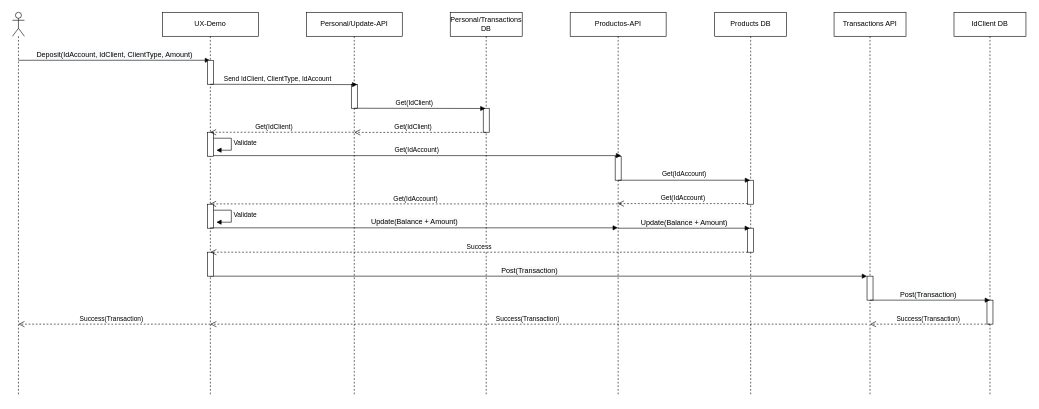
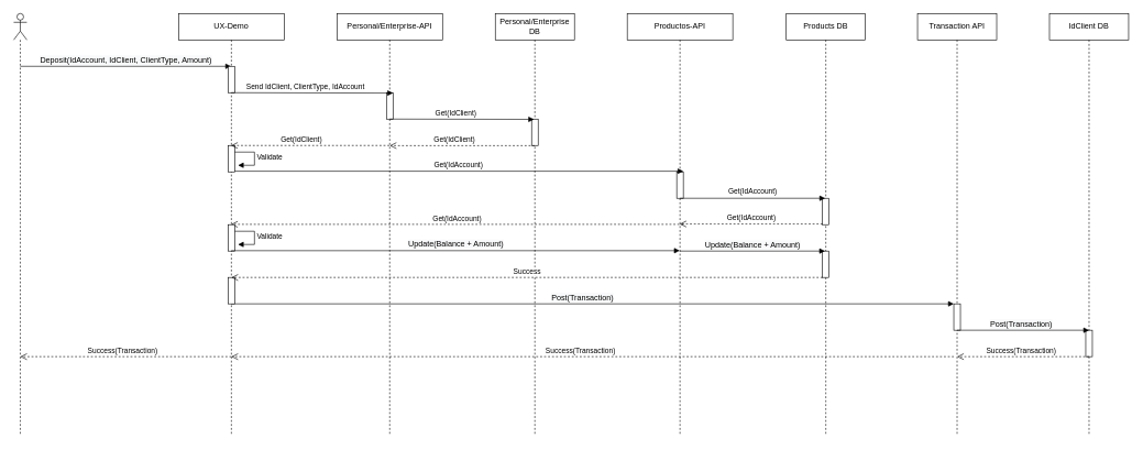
- <mxCell id="18" value="Personal/Update-API" style="shape=umlLifeline;perimeter=lifelinePerimeter;whiteSpace=wrap;html=1;container=1;collapsible=0;recursiveResize=0;outlineConnect=0;" parent="1" vertex="1"><mxGeometry x="510" y="20" width="160" height="640" as="geometry" /></mxCell>
+ <mxCell id="18" value="Personal/Enterprise-API" style="shape=umlLifeline;perimeter=lifelinePerimeter;whiteSpace=wrap;html=1;container=1;collapsible=0;recursiveResize=0;outlineConnect=0;" parent="1" vertex="1"><mxGeometry x="510" y="20" width="160" height="640" as="geometry" /></mxCell>
- <mxCell id="23" value="Personal/Transactions DB" style="shape=umlLifeline;perimeter=lifelinePerimeter;whiteSpace=wrap;html=1;container=1;collapsible=0;recursiveResize=0;outlineConnect=0;" parent="1" vertex="1"><mxGeometry x="750" y="20" width="120" height="640" as="geometry" /></mxCell>
+ <mxCell id="23" value="Personal/Enterprise DB" style="shape=umlLifeline;perimeter=lifelinePerimeter;whiteSpace=wrap;html=1;container=1;collapsible=0;recursiveResize=0;outlineConnect=0;" parent="1" vertex="1"><mxGeometry x="750" y="20" width="120" height="640" as="geometry" /></mxCell>
- <mxCell id="20" value="Transactions API" style="shape=umlLifeline;perimeter=lifelinePerimeter;whiteSpace=wrap;html=1;container=1;collapsible=0;recursiveResize=0;outlineConnect=0;" parent="1" vertex="1"><mxGeometry x="1390" y="20" width="120" height="640" as="geometry" /></mxCell>
+ <mxCell id="20" value="Transaction API" style="shape=umlLifeline;perimeter=lifelinePerimeter;whiteSpace=wrap;html=1;container=1;collapsible=0;recursiveResize=0;outlineConnect=0;" parent="1" vertex="1"><mxGeometry x="1390" y="20" width="120" height="640" as="geometry" /></mxCell>
